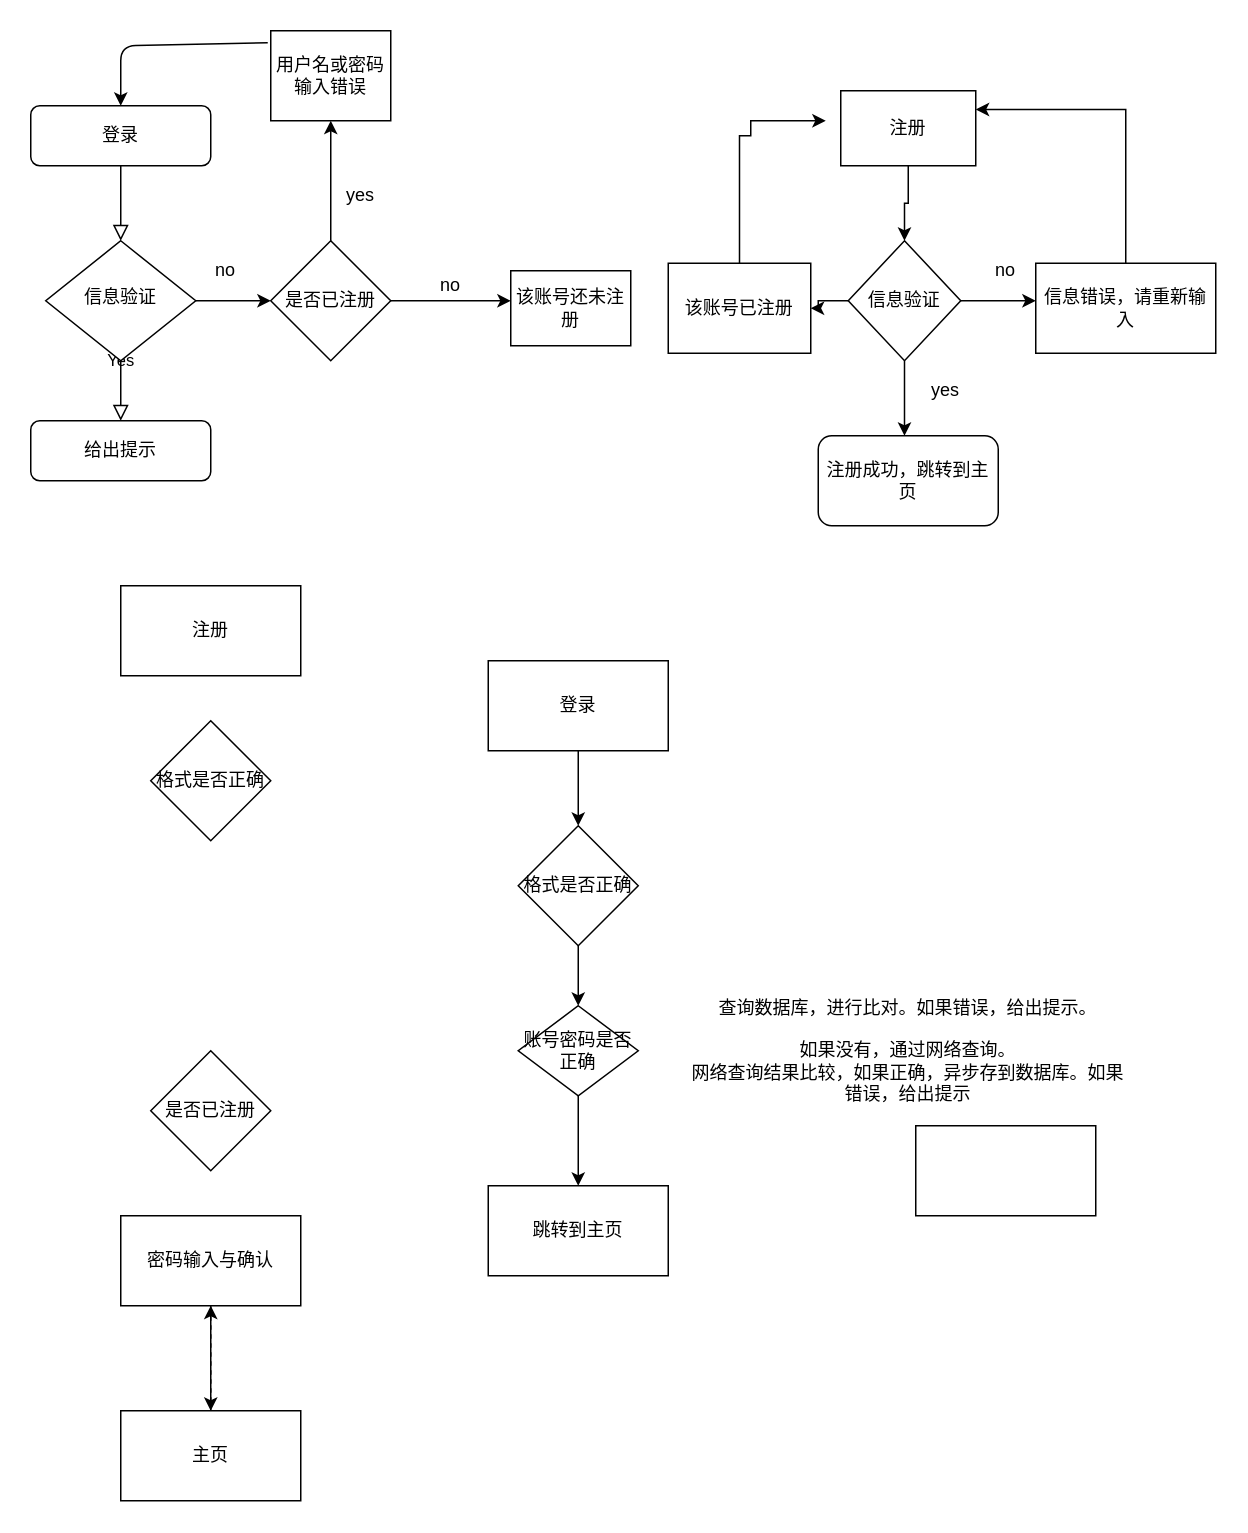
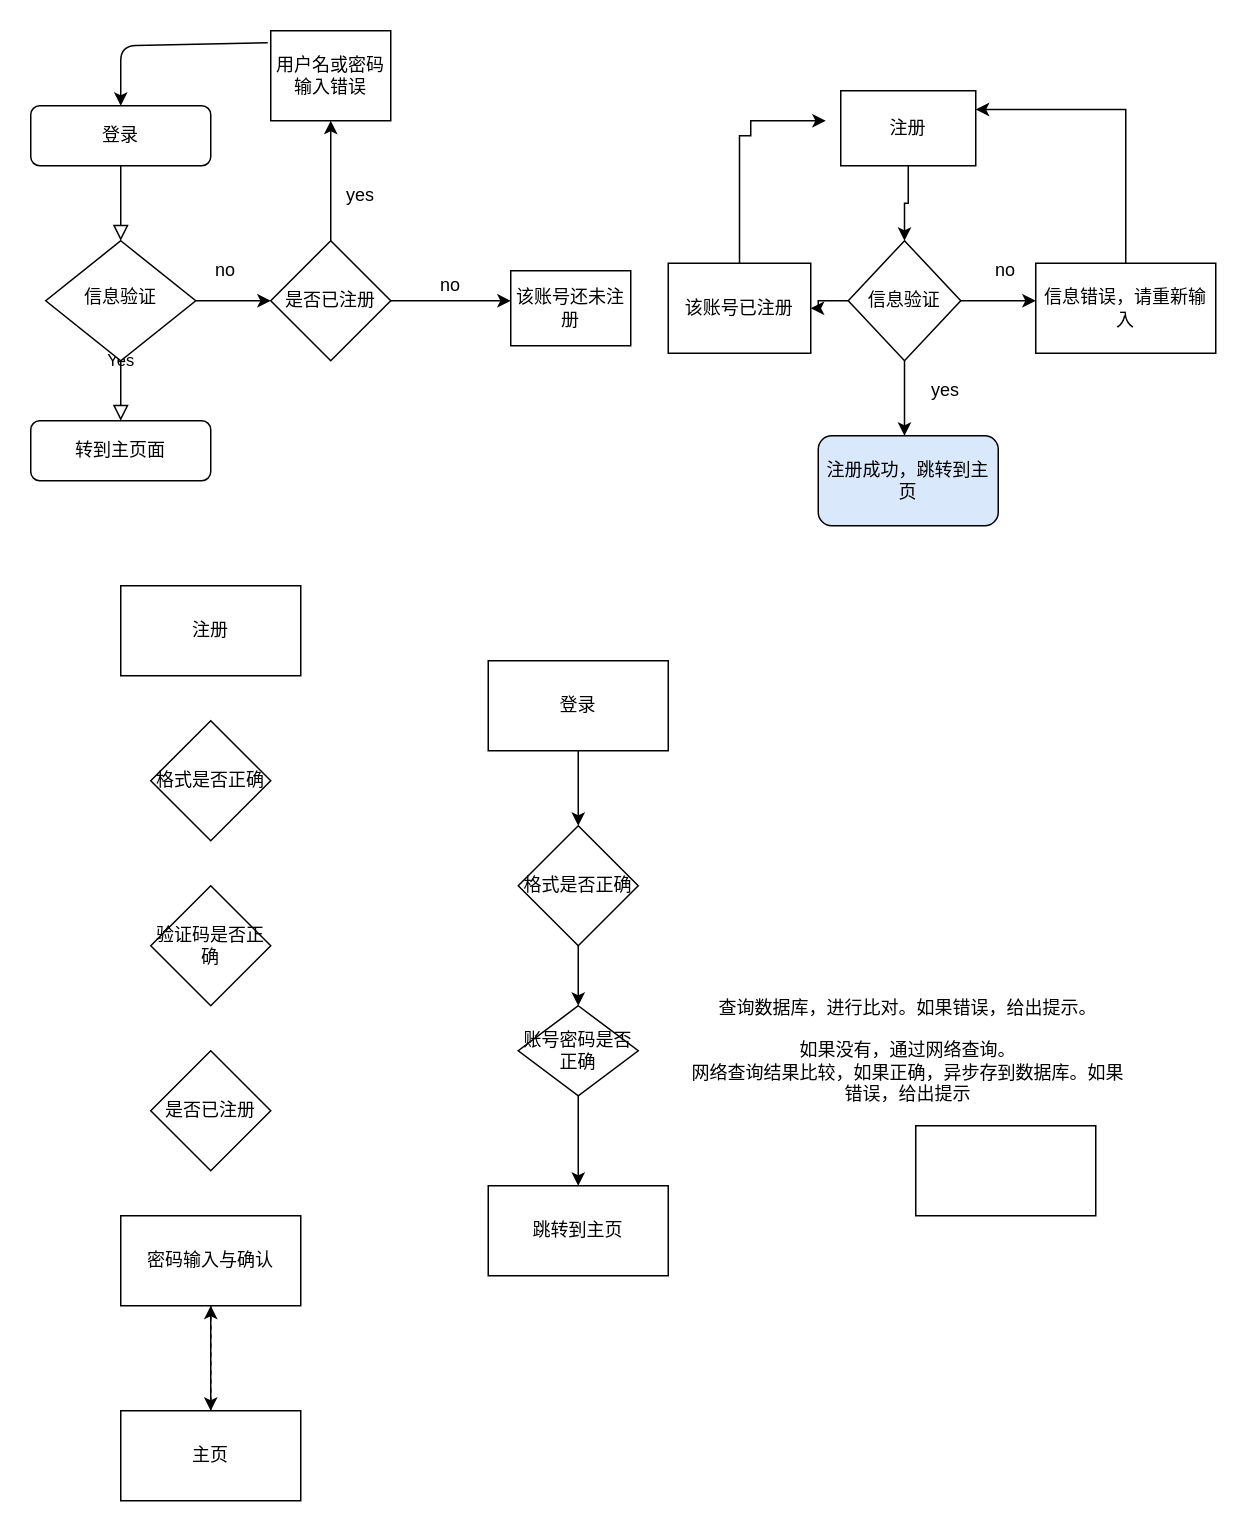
- <mxCell id="7" value="给出提示" style="rounded=1;whiteSpace=wrap;html=1;fontSize=12;glass=0;strokeWidth=1;shadow=0;" parent="1" vertex="1"><mxGeometry x="20" y="280" width="120" height="40" as="geometry" /></mxCell>
+ <mxCell id="7" value="转到主页面" style="rounded=1;whiteSpace=wrap;html=1;fontSize=12;glass=0;strokeWidth=1;shadow=0;" parent="1" vertex="1"><mxGeometry x="20" y="280" width="120" height="40" as="geometry" /></mxCell>
- <mxCell id="25" value="注册成功，跳转到主页" style="rounded=1;whiteSpace=wrap;html=1;" vertex="1" parent="1"><mxGeometry x="545" y="290" width="120" height="60" as="geometry" /></mxCell>
+ <mxCell id="25" value="注册成功，跳转到主页" style="rounded=1;whiteSpace=wrap;html=1;fillColor=#dae8fc;" vertex="1" parent="1"><mxGeometry x="545" y="290" width="120" height="60" as="geometry" /></mxCell>
+ <mxCell id="41" value="验证码是否正确" style="rhombus;whiteSpace=wrap;html=1;" vertex="1" parent="1"><mxGeometry x="100" y="590" width="80" height="80" as="geometry" /></mxCell>
